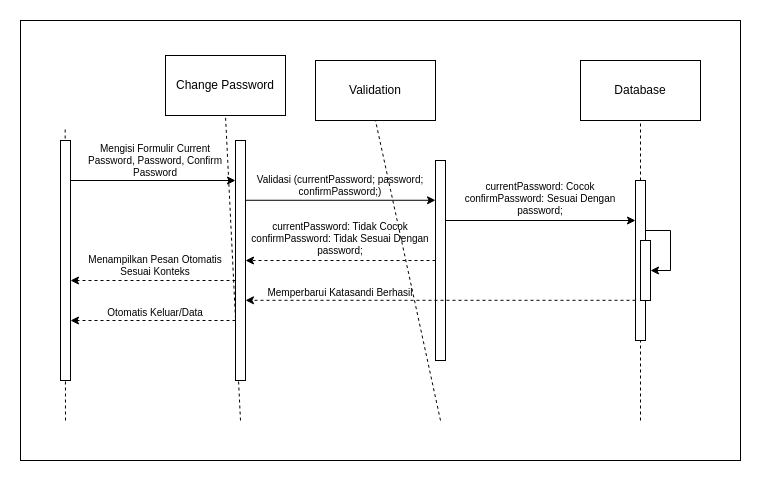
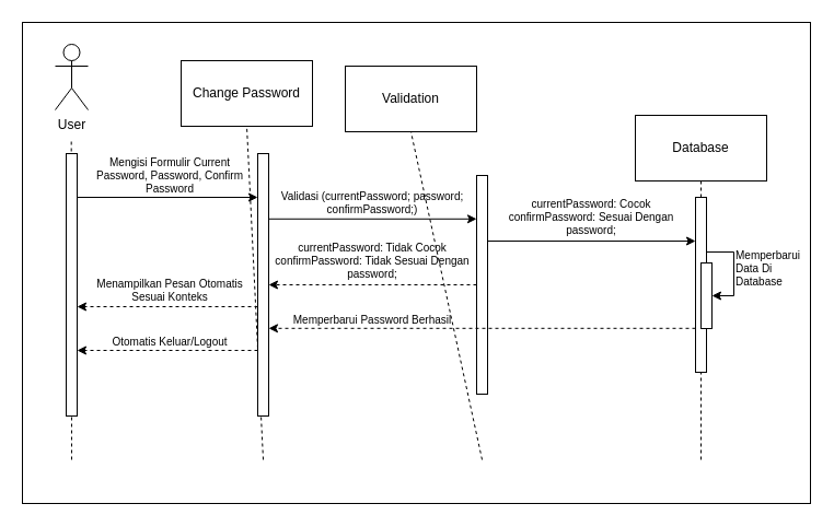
+ <mxCell id="3" value="User" style="shape=umlActor;verticalLabelPosition=bottom;verticalAlign=top;html=1;outlineConnect=0;" parent="1" vertex="1"><mxGeometry x="50" y="40" width="30" height="60" as="geometry" /></mxCell>
- <mxCell id="6" value="Database" style="rounded=0;whiteSpace=wrap;html=1;" parent="1" vertex="1"><mxGeometry x="580" y="60" width="120" height="60" as="geometry" /></mxCell>
+ <mxCell id="6" value="Database" style="rounded=0;whiteSpace=wrap;html=1;" parent="1" vertex="1"><mxGeometry x="580" y="105" width="120" height="60" as="geometry" /></mxCell>
+ <mxCell id="18" value="Memperbarui Data Di Database" style="text;html=1;align=left;verticalAlign=middle;whiteSpace=wrap;rounded=0;fontSize=10;" parent="1" vertex="1"><mxGeometry x="670" y="230" width="70" height="30" as="geometry" /></mxCell>
- <mxCell id="30" value="&lt;span style=&quot;text-align: left;&quot;&gt;Memperbarui Katasandi Berhasil&lt;/span&gt;" style="text;html=1;align=center;verticalAlign=middle;whiteSpace=wrap;rounded=0;fontSize=10;" parent="1" vertex="1"><mxGeometry x="250" y="277" width="180" height="30" as="geometry" /></mxCell>
+ <mxCell id="30" value="&lt;span style=&quot;text-align: left;&quot;&gt;Memperbarui Password Berhasil&lt;/span&gt;" style="text;html=1;align=center;verticalAlign=middle;whiteSpace=wrap;rounded=0;fontSize=10;" parent="1" vertex="1"><mxGeometry x="250" y="277" width="180" height="30" as="geometry" /></mxCell>
- <mxCell id="32" value="Otomatis Keluar/Data" style="text;html=1;align=center;verticalAlign=middle;whiteSpace=wrap;rounded=0;fontSize=10;" parent="1" vertex="1"><mxGeometry x="80" y="297" width="150" height="30" as="geometry" /></mxCell>
+ <mxCell id="32" value="Otomatis Keluar/Logout" style="text;html=1;align=center;verticalAlign=middle;whiteSpace=wrap;rounded=0;fontSize=10;" parent="1" vertex="1"><mxGeometry x="80" y="297" width="150" height="30" as="geometry" /></mxCell>
